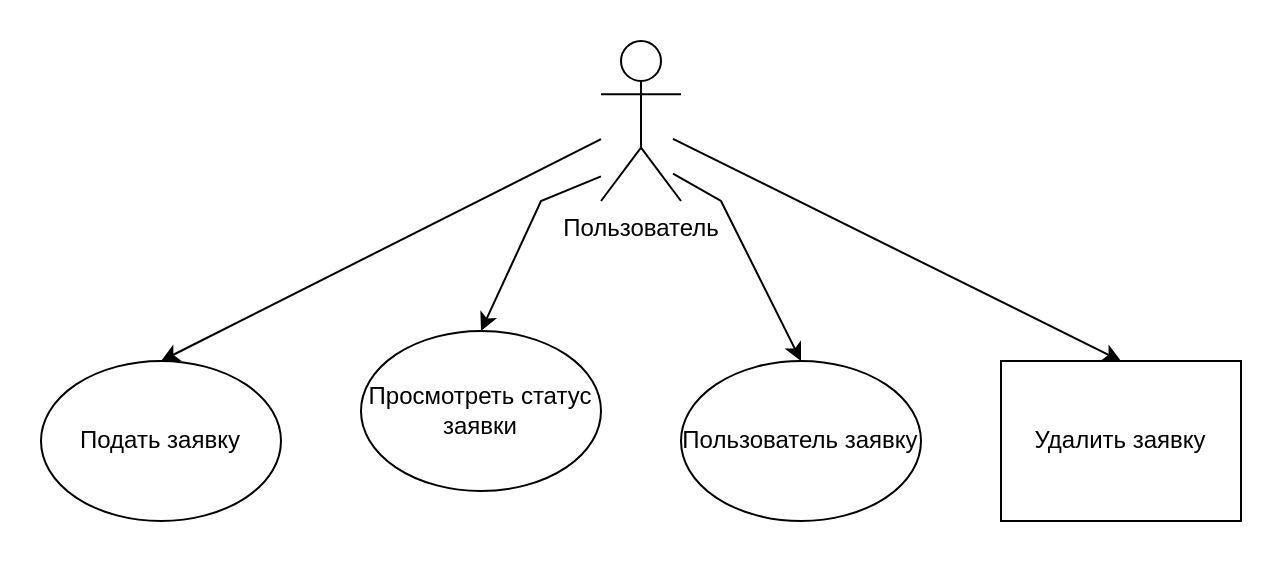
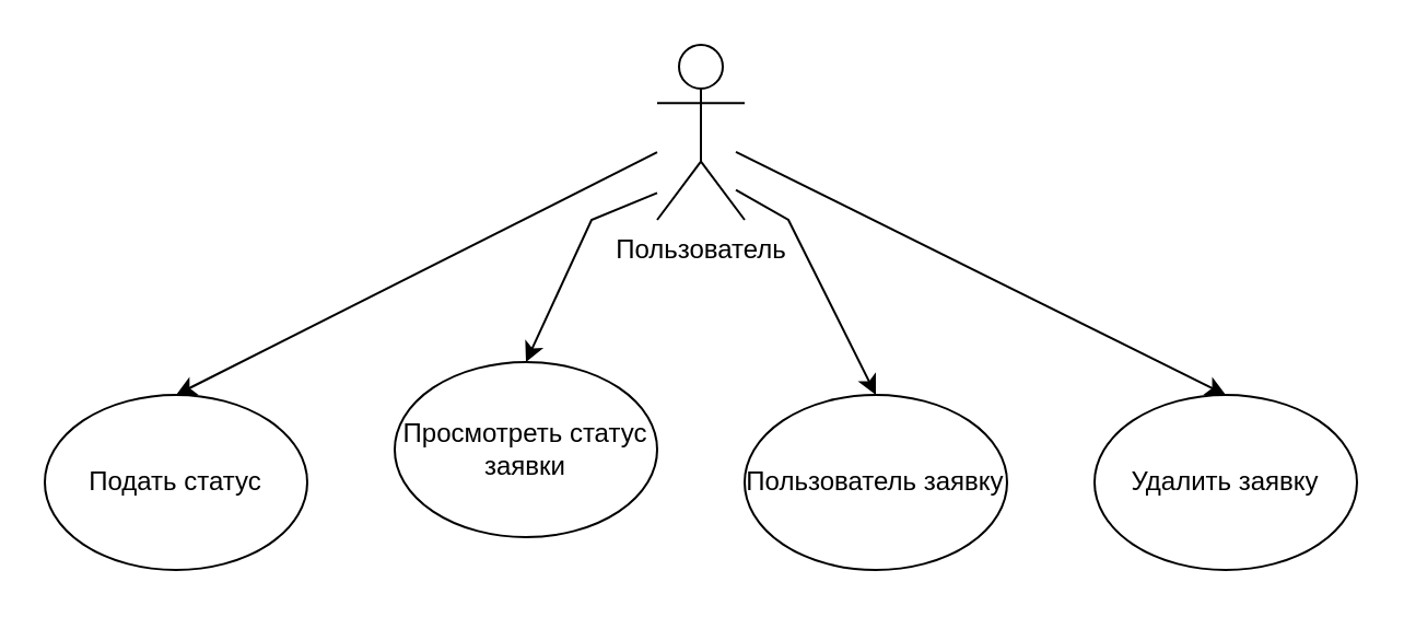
- <mxCell id="2" value="Подать заявку" style="ellipse;whiteSpace=wrap;html=1;labelBackgroundColor=none;shadow=0;" vertex="1" parent="1"><mxGeometry x="20" y="180" width="120" height="80" as="geometry" /></mxCell>
+ <mxCell id="2" value="Подать статус" style="ellipse;whiteSpace=wrap;html=1;labelBackgroundColor=none;shadow=0;" vertex="1" parent="1"><mxGeometry x="20" y="180" width="120" height="80" as="geometry" /></mxCell>
- <mxCell id="9" value="Удалить заявку" style="whiteSpace=wrap;html=1;rounded=0;" vertex="1" parent="1"><mxGeometry x="500" y="180" width="120" height="80" as="geometry" /></mxCell>
+ <mxCell id="9" value="Удалить заявку" style="ellipse;whiteSpace=wrap;html=1;" vertex="1" parent="1"><mxGeometry x="500" y="180" width="120" height="80" as="geometry" /></mxCell>
